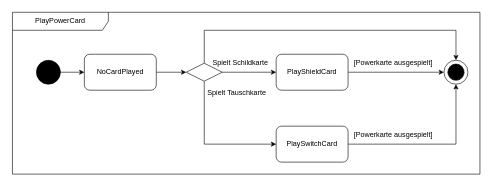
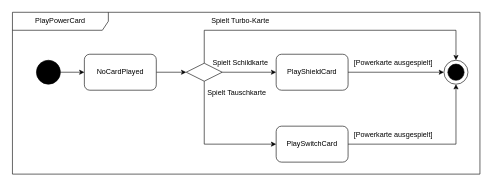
+ <mxCell id="17" value="Spielt Turbo-Karte" style="text;html=1;align=center;verticalAlign=middle;resizable=0;points=[];autosize=1;strokeColor=none;fillColor=none;" parent="16" vertex="1"><mxGeometry x="320" width="120" height="30" as="geometry" /></mxCell>
